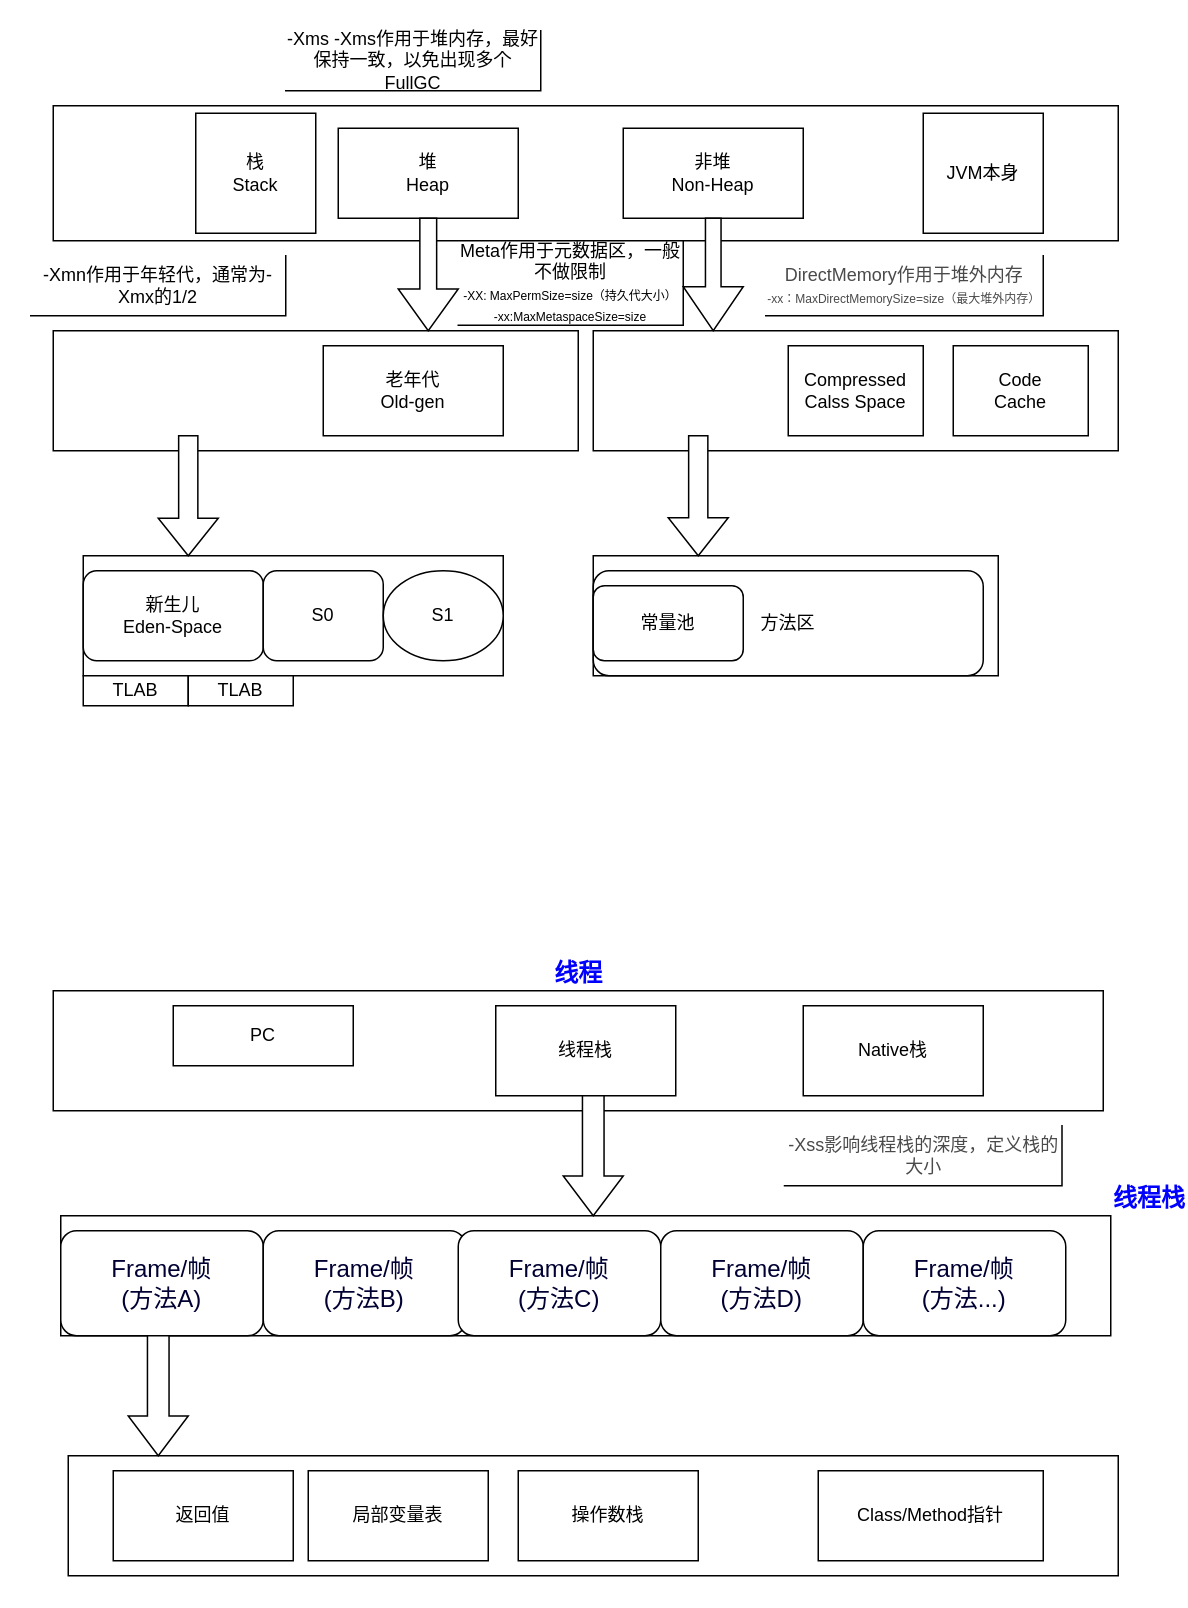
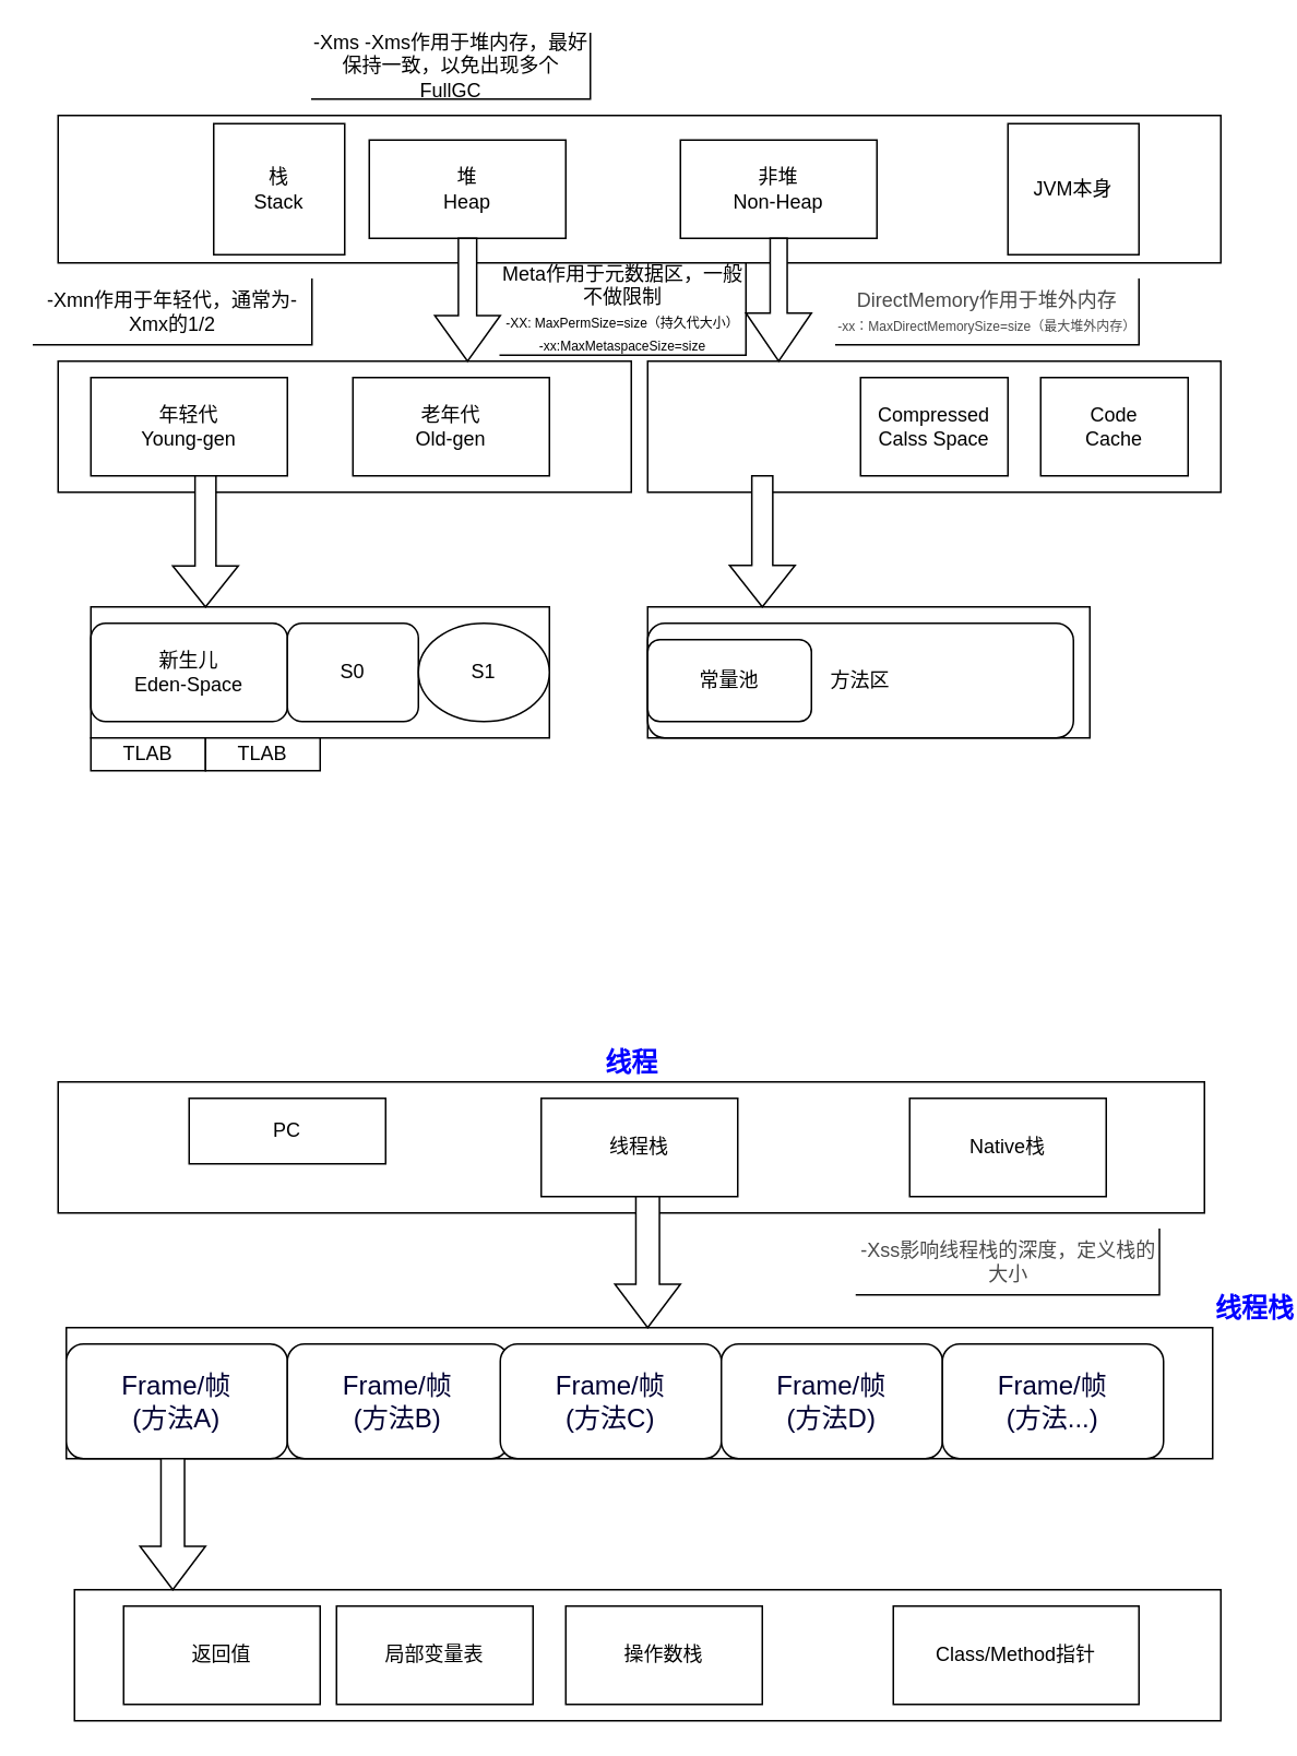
+ <mxCell id="8" value="年轻代&lt;br&gt;Young-gen" style="rounded=0;whiteSpace=wrap;html=1;" vertex="1" parent="1"><mxGeometry x="55" y="230" width="120" height="60" as="geometry" /></mxCell>
- <mxCell id="33" value="Native栈" style="rounded=0;whiteSpace=wrap;html=1;" vertex="1" parent="1"><mxGeometry x="535" y="670" width="120" height="60" as="geometry" /></mxCell>
+ <mxCell id="33" value="Native栈" style="rounded=0;whiteSpace=wrap;html=1;" vertex="1" parent="1"><mxGeometry x="555" y="670" width="120" height="60" as="geometry" /></mxCell>
